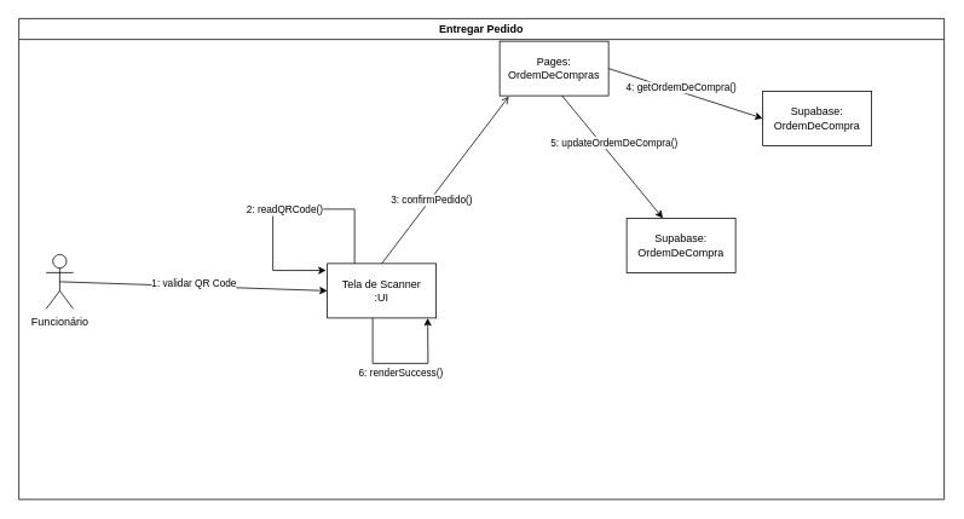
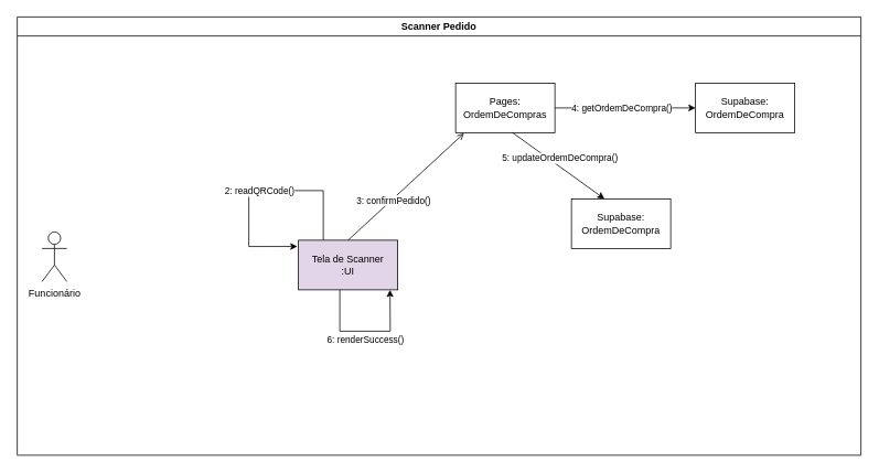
- <mxCell id="2" value="Entregar Pedido" style="swimlane;whiteSpace=wrap;html=1;" vertex="1" parent="1"><mxGeometry x="20" y="20" width="1020" height="530" as="geometry" /></mxCell>
+ <mxCell id="2" value="Scanner Pedido" style="swimlane;whiteSpace=wrap;html=1;" vertex="1" parent="1"><mxGeometry x="20" y="20" width="1020" height="530" as="geometry" /></mxCell>
- <mxCell id="7" value="Pages: OrdemDeCompras" style="rounded=0;whiteSpace=wrap;html=1;" vertex="1" parent="2"><mxGeometry x="530" y="25" width="120" height="60" as="geometry" /></mxCell>
+ <mxCell id="7" value="Pages: OrdemDeCompras" style="rounded=0;whiteSpace=wrap;html=1;" vertex="1" parent="2"><mxGeometry x="530" y="80" width="120" height="60" as="geometry" /></mxCell>
- <mxCell id="8" value="" style="endArrow=classic;html=1;rounded=0;exitX=0.5;exitY=0.5;exitDx=0;exitDy=0;exitPerimeter=0;entryX=0;entryY=0.5;entryDx=0;entryDy=0;" edge="1" parent="2" source="3" target="6"><mxGeometry width="50" height="50" relative="1" as="geometry"><mxPoint x="190" y="290" as="sourcePoint" /><mxPoint x="240" y="240" as="targetPoint" /></mxGeometry></mxCell>
- <mxCell id="9" value="1: validar QR Code" style="edgeLabel;html=1;align=center;verticalAlign=middle;resizable=0;points=[];" connectable="0" vertex="1" parent="8"><mxGeometry x="-0.002" y="3" relative="1" as="geometry"><mxPoint as="offset" /></mxGeometry></mxCell>
- <mxCell id="6" value="Tela de Scanner&lt;br&gt;:UI" style="rounded=0;whiteSpace=wrap;html=1;" vertex="1" parent="2"><mxGeometry x="340" y="270" width="120" height="60" as="geometry" /></mxCell>
+ <mxCell id="6" value="Tela de Scanner&lt;br&gt;:UI" style="rounded=0;whiteSpace=wrap;html=1;fillColor=#e1d5e7;" vertex="1" parent="2"><mxGeometry x="340" y="270" width="120" height="60" as="geometry" /></mxCell>
